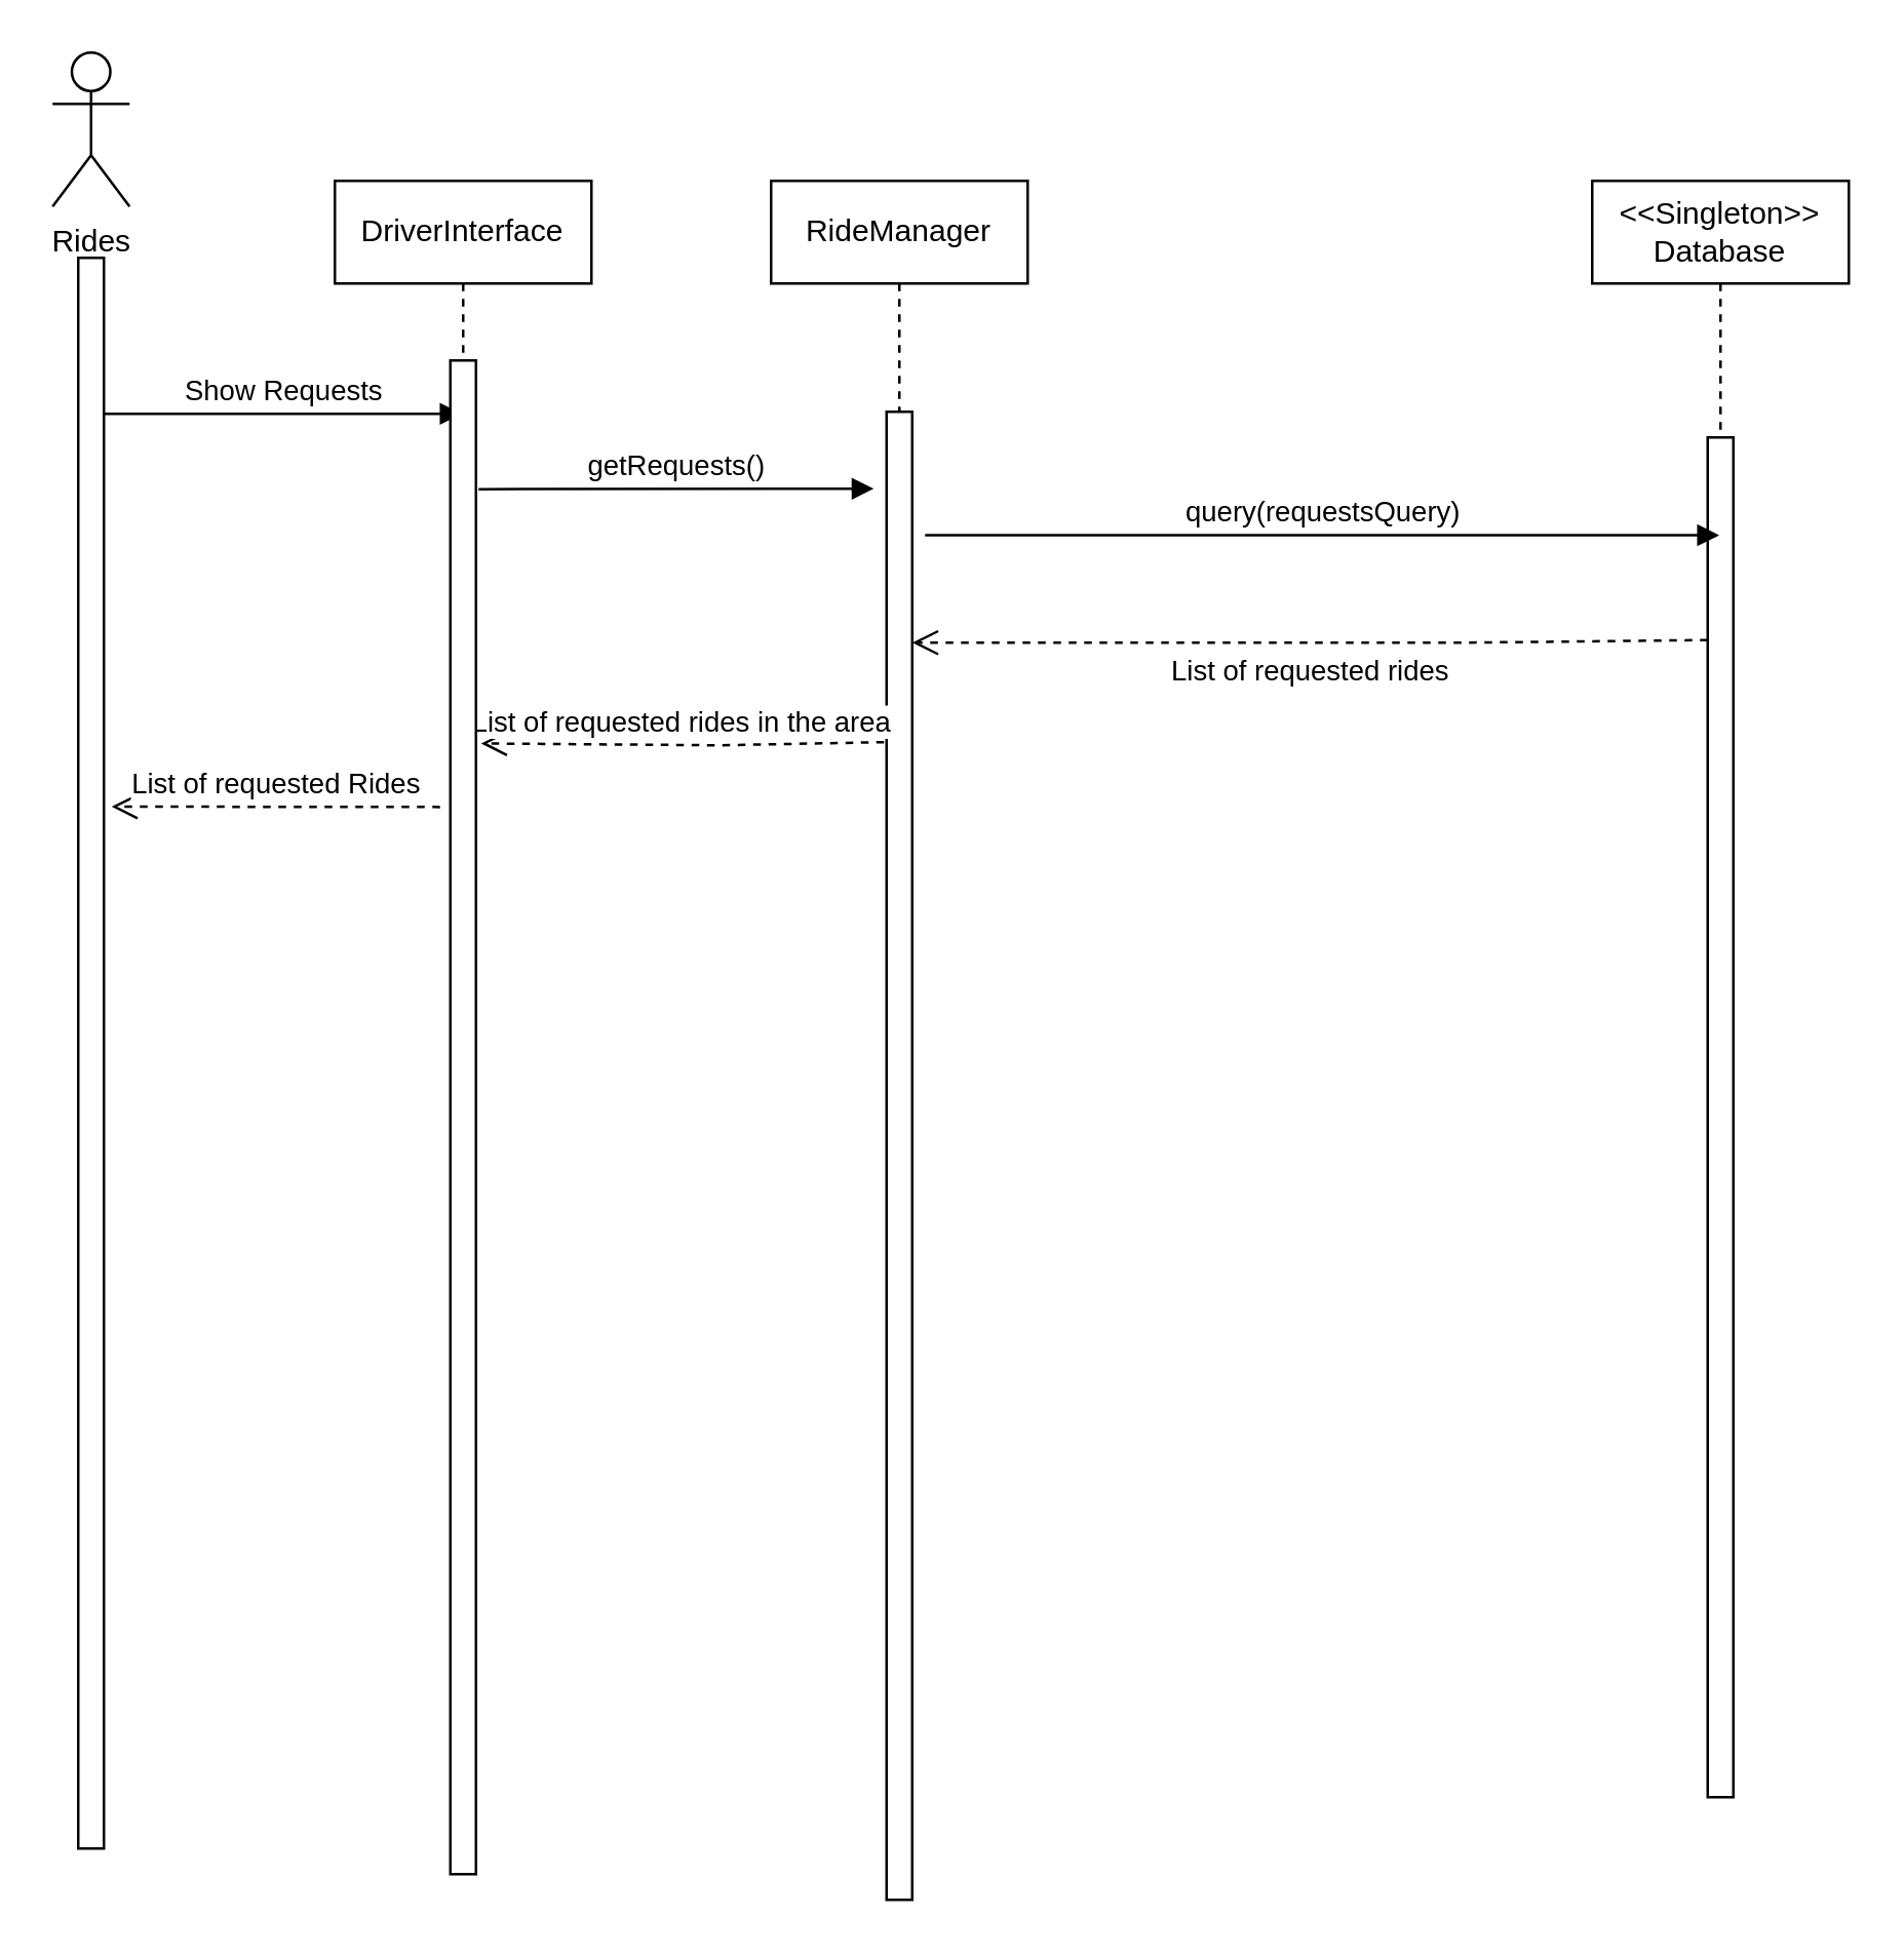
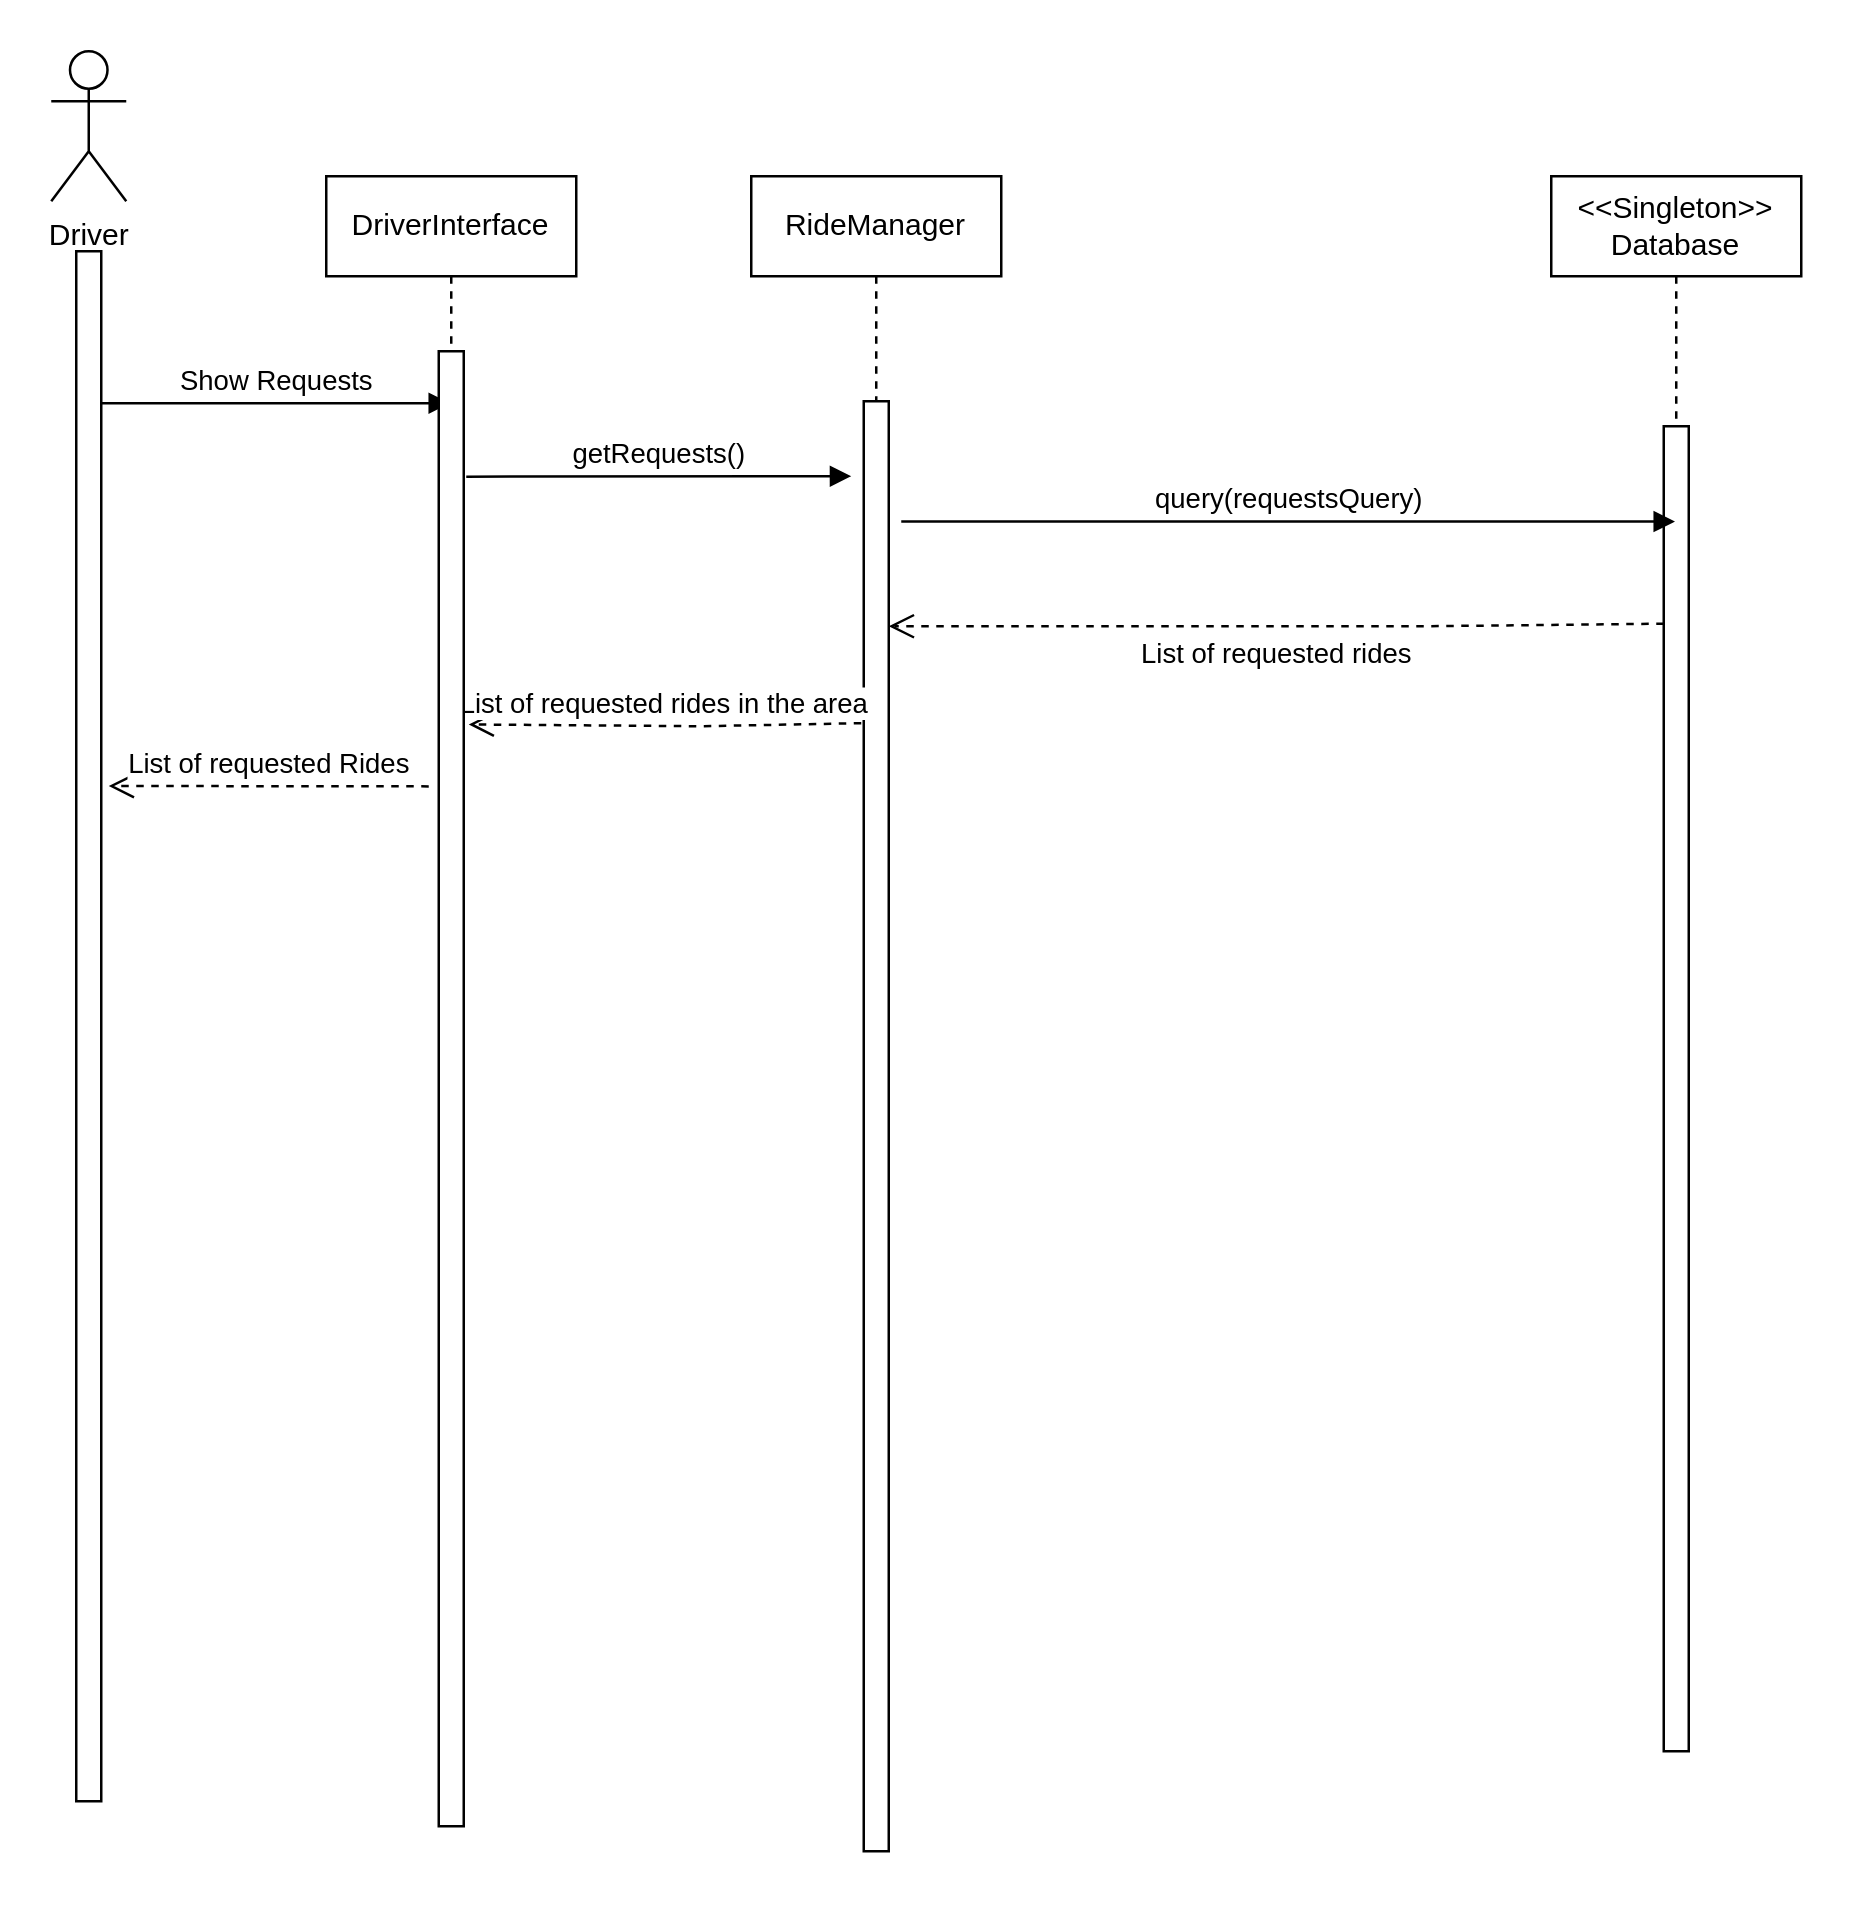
- <mxCell id="4" value="Rides" style="shape=umlActor;verticalLabelPosition=bottom;verticalAlign=top;html=1;" parent="1" vertex="1"><mxGeometry x="20" y="20" width="30" height="60" as="geometry" /></mxCell>
+ <mxCell id="4" value="Driver" style="shape=umlActor;verticalLabelPosition=bottom;verticalAlign=top;html=1;" parent="1" vertex="1"><mxGeometry x="20" y="20" width="30" height="60" as="geometry" /></mxCell>
